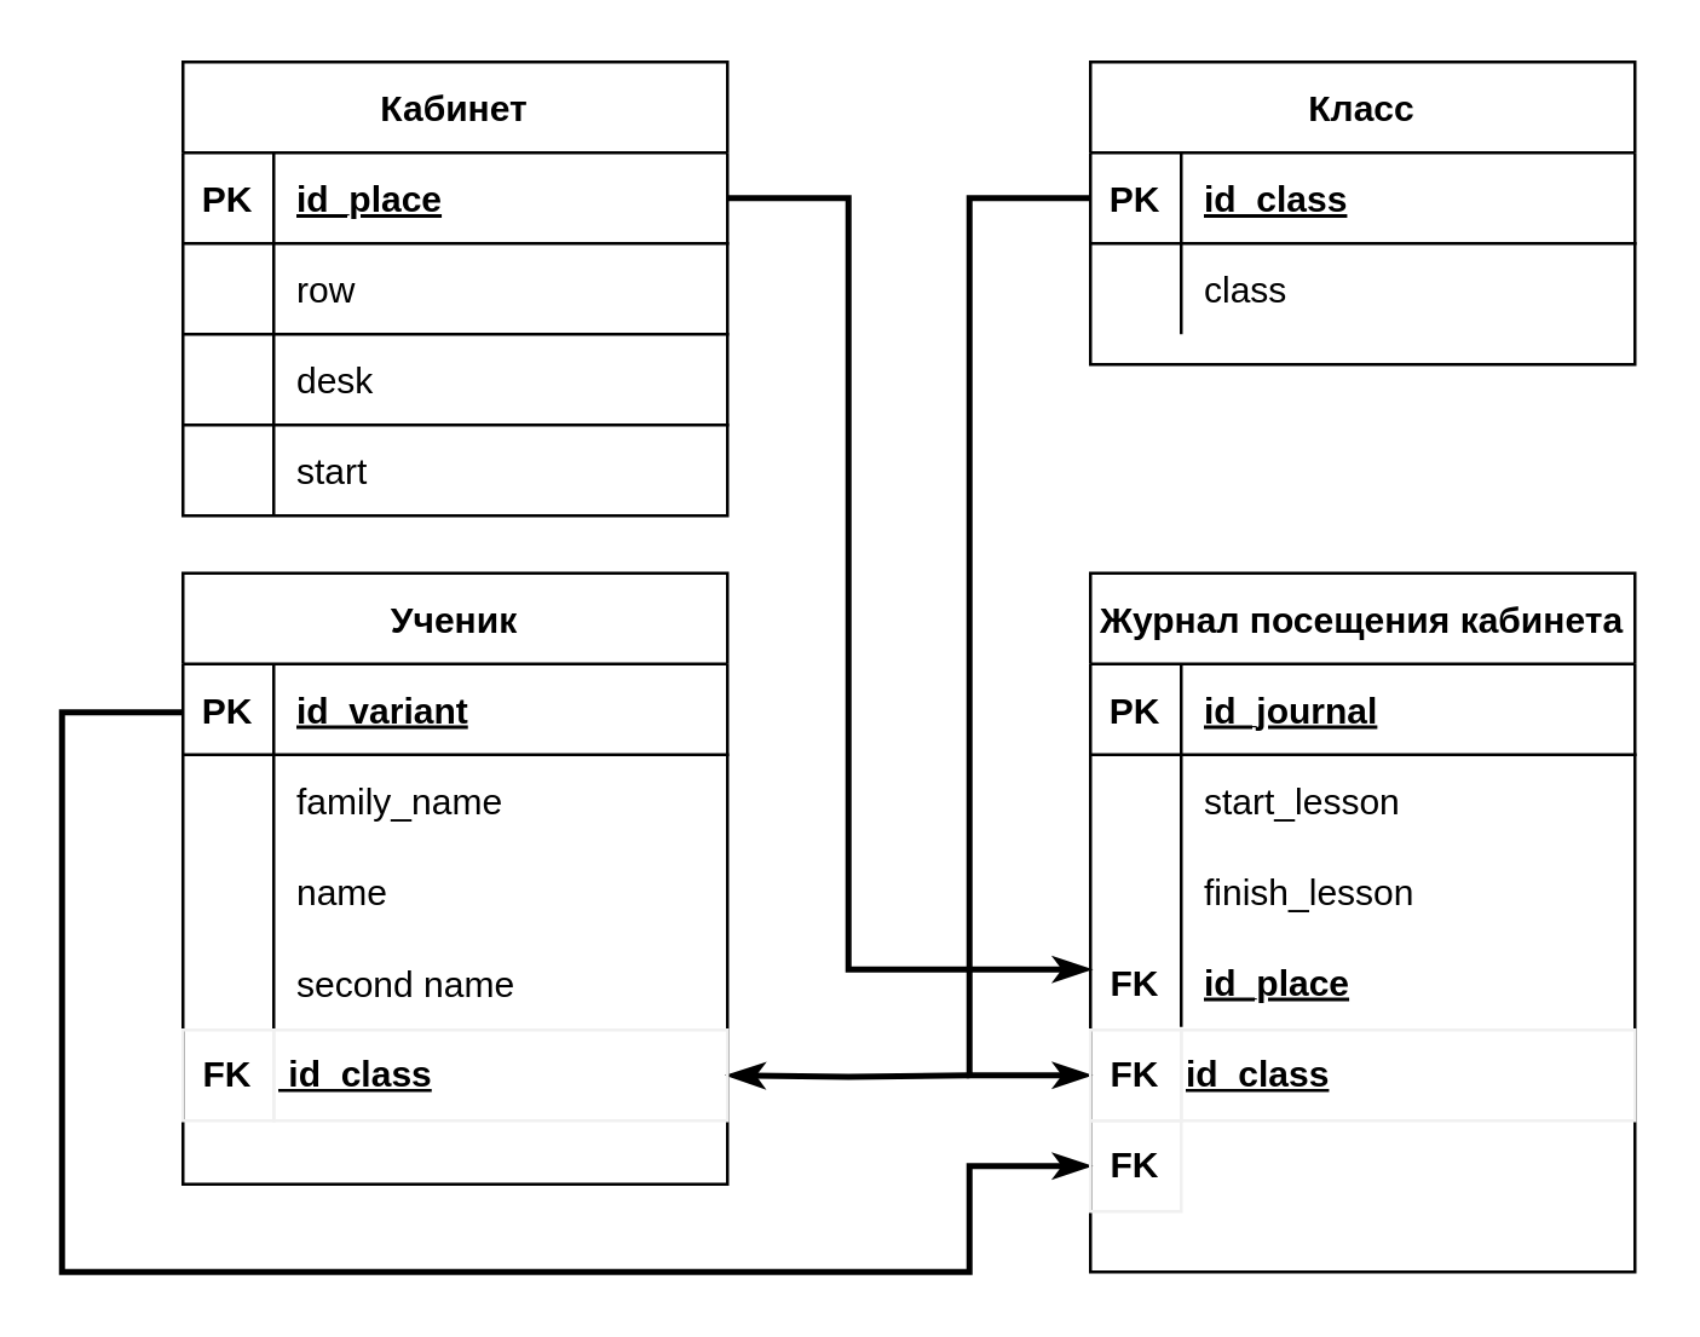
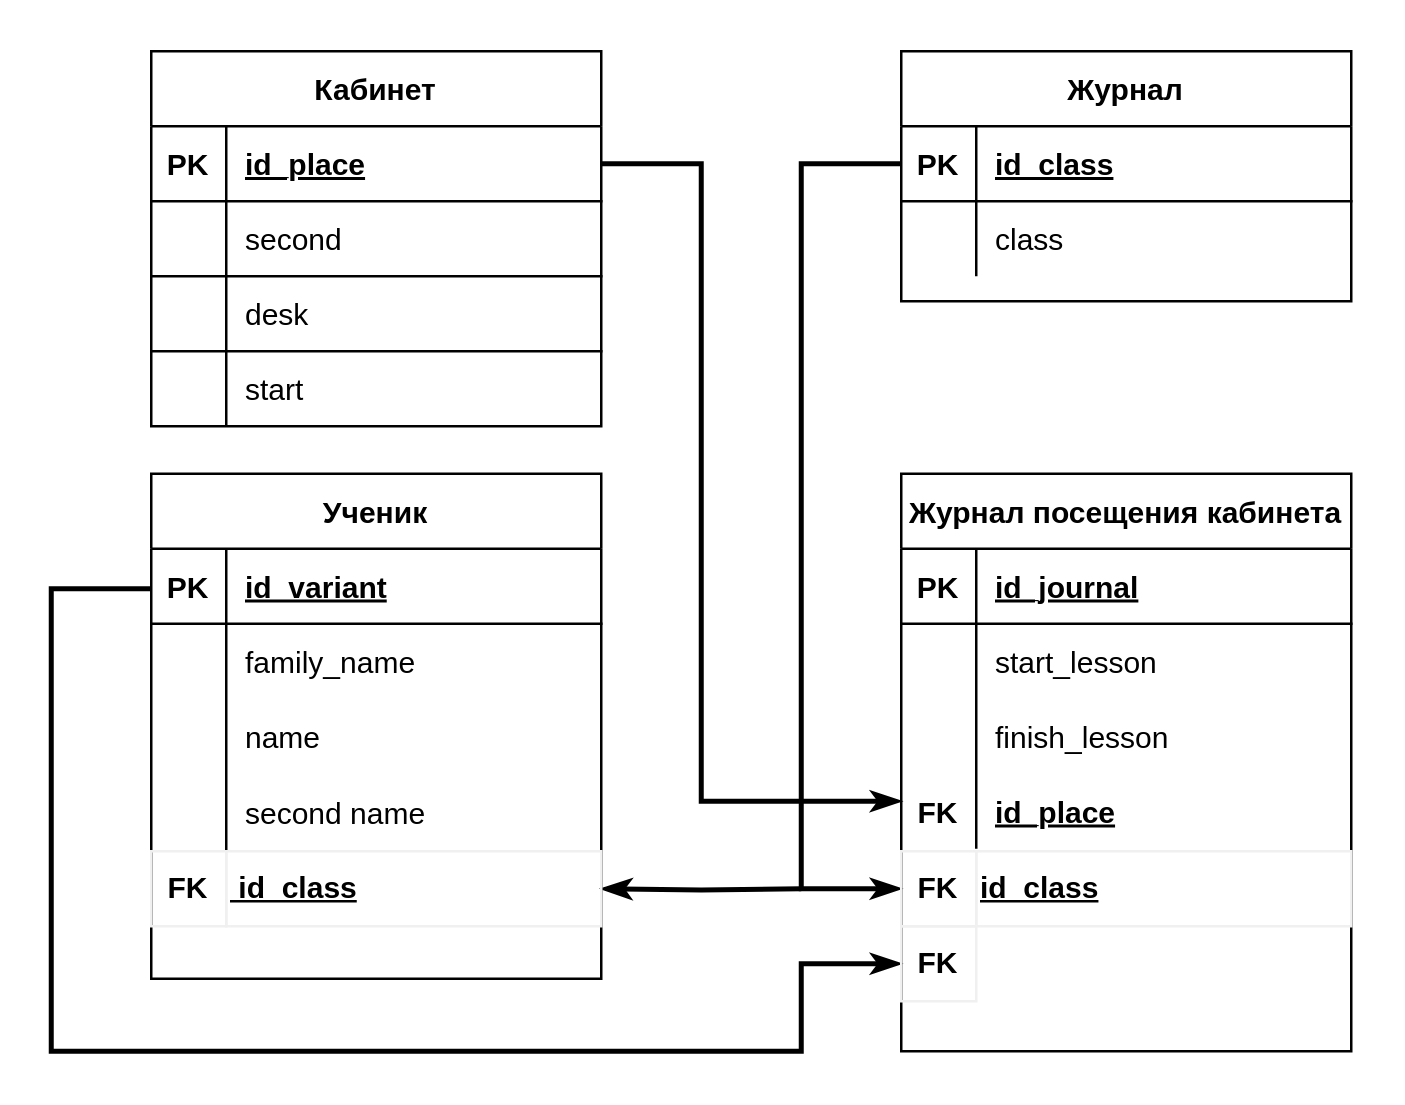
- <mxCell id="28" value="Класс" style="shape=table;startSize=30;container=1;collapsible=1;childLayout=tableLayout;fixedRows=1;rowLines=0;fontStyle=1;align=center;resizeLast=1;" parent="1" vertex="1"><mxGeometry x="360" y="20" width="180" height="100" as="geometry" /></mxCell>
+ <mxCell id="28" value="Журнал" style="shape=table;startSize=30;container=1;collapsible=1;childLayout=tableLayout;fixedRows=1;rowLines=0;fontStyle=1;align=center;resizeLast=1;" parent="1" vertex="1"><mxGeometry x="360" y="20" width="180" height="100" as="geometry" /></mxCell>
- <mxCell id="8" value="row" style="shape=partialRectangle;connectable=0;fillColor=none;top=0;left=0;bottom=0;right=0;align=left;spacingLeft=6;fontStyle=0;overflow=hidden;" parent="6" vertex="1"><mxGeometry x="30" width="150" height="30" as="geometry"><mxRectangle width="150" height="30" as="alternateBounds" /></mxGeometry></mxCell>
+ <mxCell id="8" value="second" style="shape=partialRectangle;connectable=0;fillColor=none;top=0;left=0;bottom=0;right=0;align=left;spacingLeft=6;fontStyle=0;overflow=hidden;" parent="6" vertex="1"><mxGeometry x="30" width="150" height="30" as="geometry"><mxRectangle width="150" height="30" as="alternateBounds" /></mxGeometry></mxCell>
